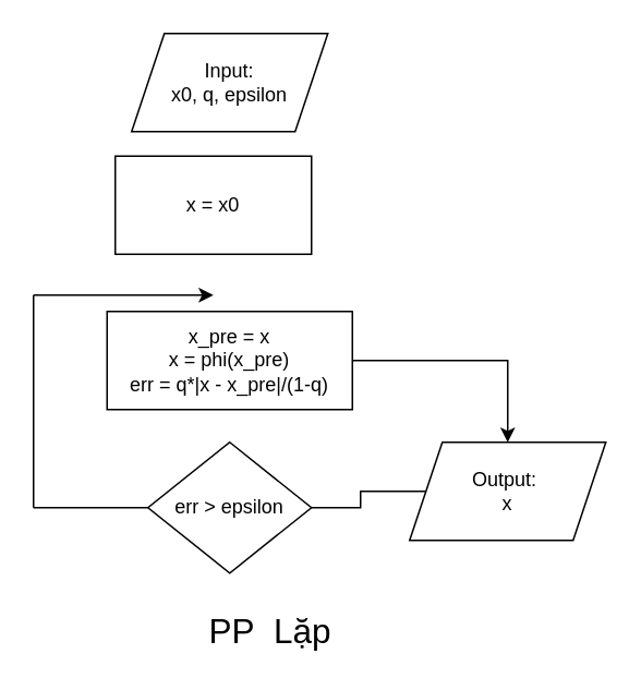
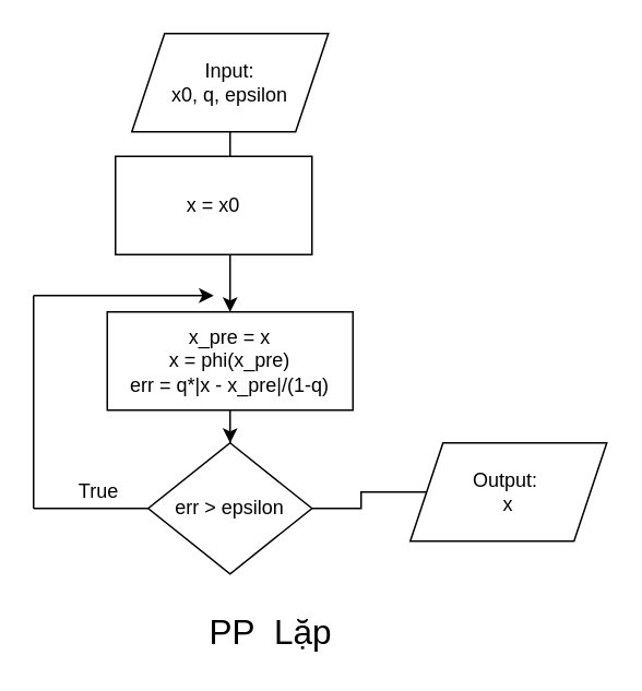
+ <mxCell id="3" value="" style="edgeStyle=orthogonalEdgeStyle;rounded=0;orthogonalLoop=1;jettySize=auto;html=1;" edge="1" parent="2" source="4" target="7"><mxGeometry relative="1" as="geometry" /></mxCell>
- <mxCell id="6" value="" style="edgeStyle=orthogonalEdgeStyle;rounded=0;orthogonalLoop=1;jettySize=auto;html=1;" edge="1" parent="2" source="7" target="10"><mxGeometry relative="1" as="geometry" /></mxCell>
+ <mxCell id="6" value="" style="edgeStyle=orthogonalEdgeStyle;rounded=0;orthogonalLoop=1;jettySize=auto;html=1;" edge="1" parent="2" source="7" target="9"><mxGeometry relative="1" as="geometry" /></mxCell>
+ <mxCell id="14" value="True" style="text;html=1;align=center;verticalAlign=middle;whiteSpace=wrap;rounded=0;" vertex="1" parent="2"><mxGeometry x="10" y="265" width="60" height="30" as="geometry" /></mxCell>
